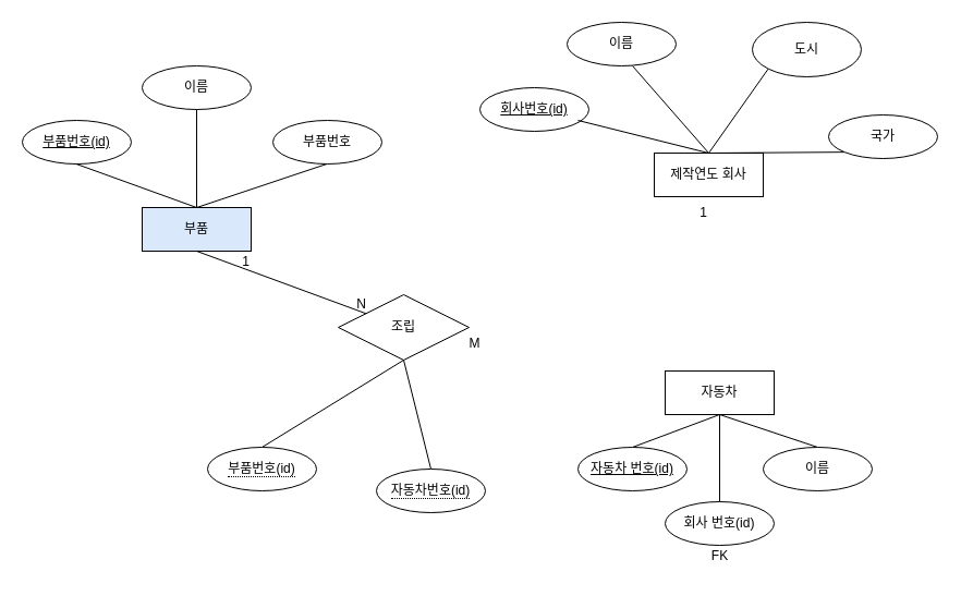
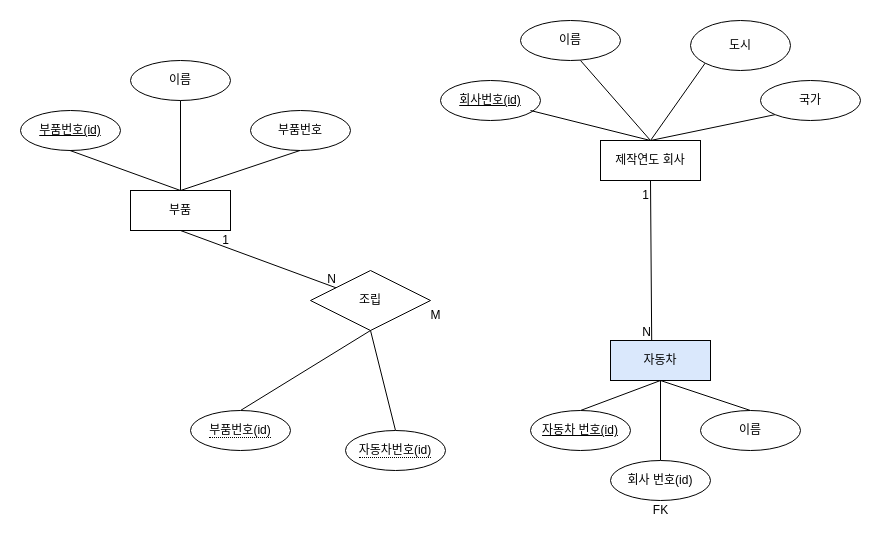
- <mxCell id="17" value="국가" style="ellipse;whiteSpace=wrap;html=1;align=center;" vertex="1" parent="1"><mxGeometry x="760" y="105" width="100" height="40" as="geometry" /></mxCell>
+ <mxCell id="17" value="국가" style="ellipse;whiteSpace=wrap;html=1;align=center;" vertex="1" parent="1"><mxGeometry x="760" y="80" width="100" height="40" as="geometry" /></mxCell>
- <mxCell id="2" value="부품" style="whiteSpace=wrap;html=1;align=center;fillColor=#dae8fc;" vertex="1" parent="1"><mxGeometry x="130" y="190" width="100" height="40" as="geometry" /></mxCell>
+ <mxCell id="2" value="부품" style="whiteSpace=wrap;html=1;align=center;" vertex="1" parent="1"><mxGeometry x="130" y="190" width="100" height="40" as="geometry" /></mxCell>
+ <mxCell id="23" value="" style="endArrow=none;html=1;rounded=0;exitX=0.5;exitY=1;exitDx=0;exitDy=0;entryX=0.412;entryY=-0.01;entryDx=0;entryDy=0;entryPerimeter=0;" edge="1" parent="1" source="4" target="3"><mxGeometry relative="1" as="geometry"><mxPoint x="580" y="250" as="sourcePoint" /><mxPoint x="650" y="330" as="targetPoint" /></mxGeometry></mxCell>
+ <mxCell id="24" value="N" style="resizable=0;html=1;align=right;verticalAlign=bottom;" connectable="0" vertex="1" parent="23"><mxGeometry x="1" relative="1" as="geometry" /></mxCell>
- <mxCell id="3" value="자동차" style="whiteSpace=wrap;html=1;align=center;" vertex="1" parent="1"><mxGeometry x="610" y="340" width="100" height="40" as="geometry" /></mxCell>
+ <mxCell id="3" value="자동차" style="whiteSpace=wrap;html=1;align=center;fillColor=#dae8fc;" vertex="1" parent="1"><mxGeometry x="610" y="340" width="100" height="40" as="geometry" /></mxCell>
